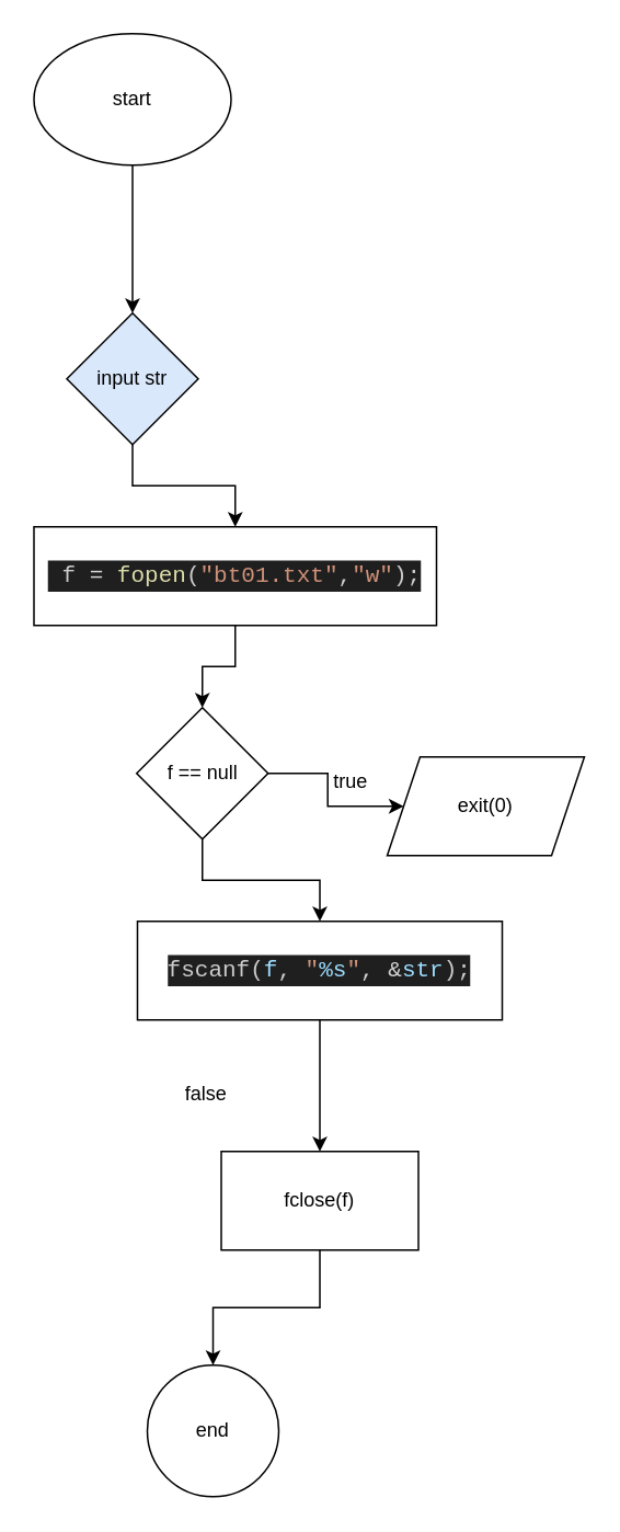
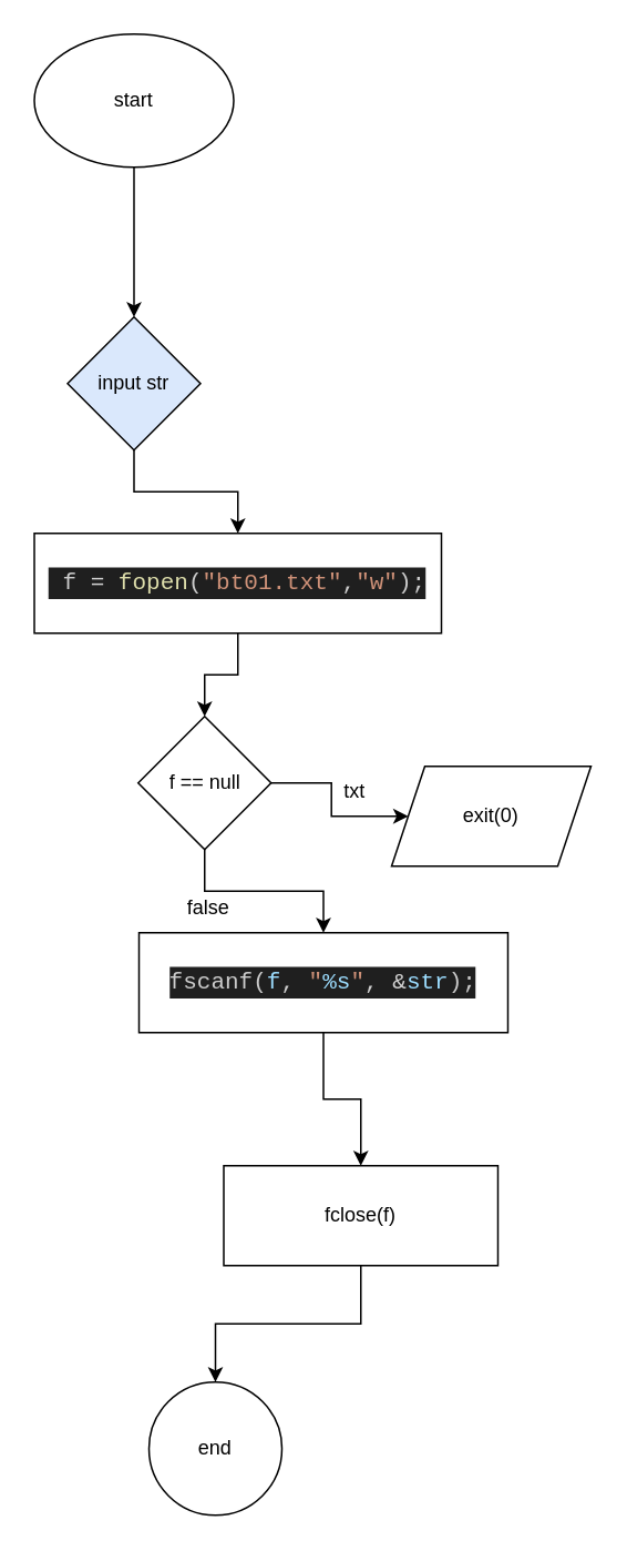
- <mxCell id="14" value="true" style="text;html=1;strokeColor=none;fillColor=none;align=center;verticalAlign=middle;whiteSpace=wrap;rounded=0;" vertex="1" parent="1"><mxGeometry x="183" y="460" width="60" height="30" as="geometry" /></mxCell>
+ <mxCell id="14" value="txt" style="text;html=1;strokeColor=none;fillColor=none;align=center;verticalAlign=middle;whiteSpace=wrap;rounded=0;" vertex="1" parent="1"><mxGeometry x="183" y="460" width="60" height="30" as="geometry" /></mxCell>
- <mxCell id="15" value="false" style="text;html=1;strokeColor=none;fillColor=none;align=center;verticalAlign=middle;whiteSpace=wrap;rounded=0;" vertex="1" parent="1"><mxGeometry x="95" y="650" width="60" height="30" as="geometry" /></mxCell>
+ <mxCell id="15" value="false" style="text;html=1;strokeColor=none;fillColor=none;align=center;verticalAlign=middle;whiteSpace=wrap;rounded=0;" vertex="1" parent="1"><mxGeometry x="95" y="530" width="60" height="30" as="geometry" /></mxCell>
- <mxCell id="17" value="fclose(f)" style="whiteSpace=wrap;html=1;rounded=0;" vertex="1" parent="1"><mxGeometry x="134" y="700" width="120" height="60" as="geometry" /></mxCell>
+ <mxCell id="17" value="fclose(f)" style="whiteSpace=wrap;html=1;rounded=0;" vertex="1" parent="1"><mxGeometry x="134" y="700" width="165" height="60" as="geometry" /></mxCell>
